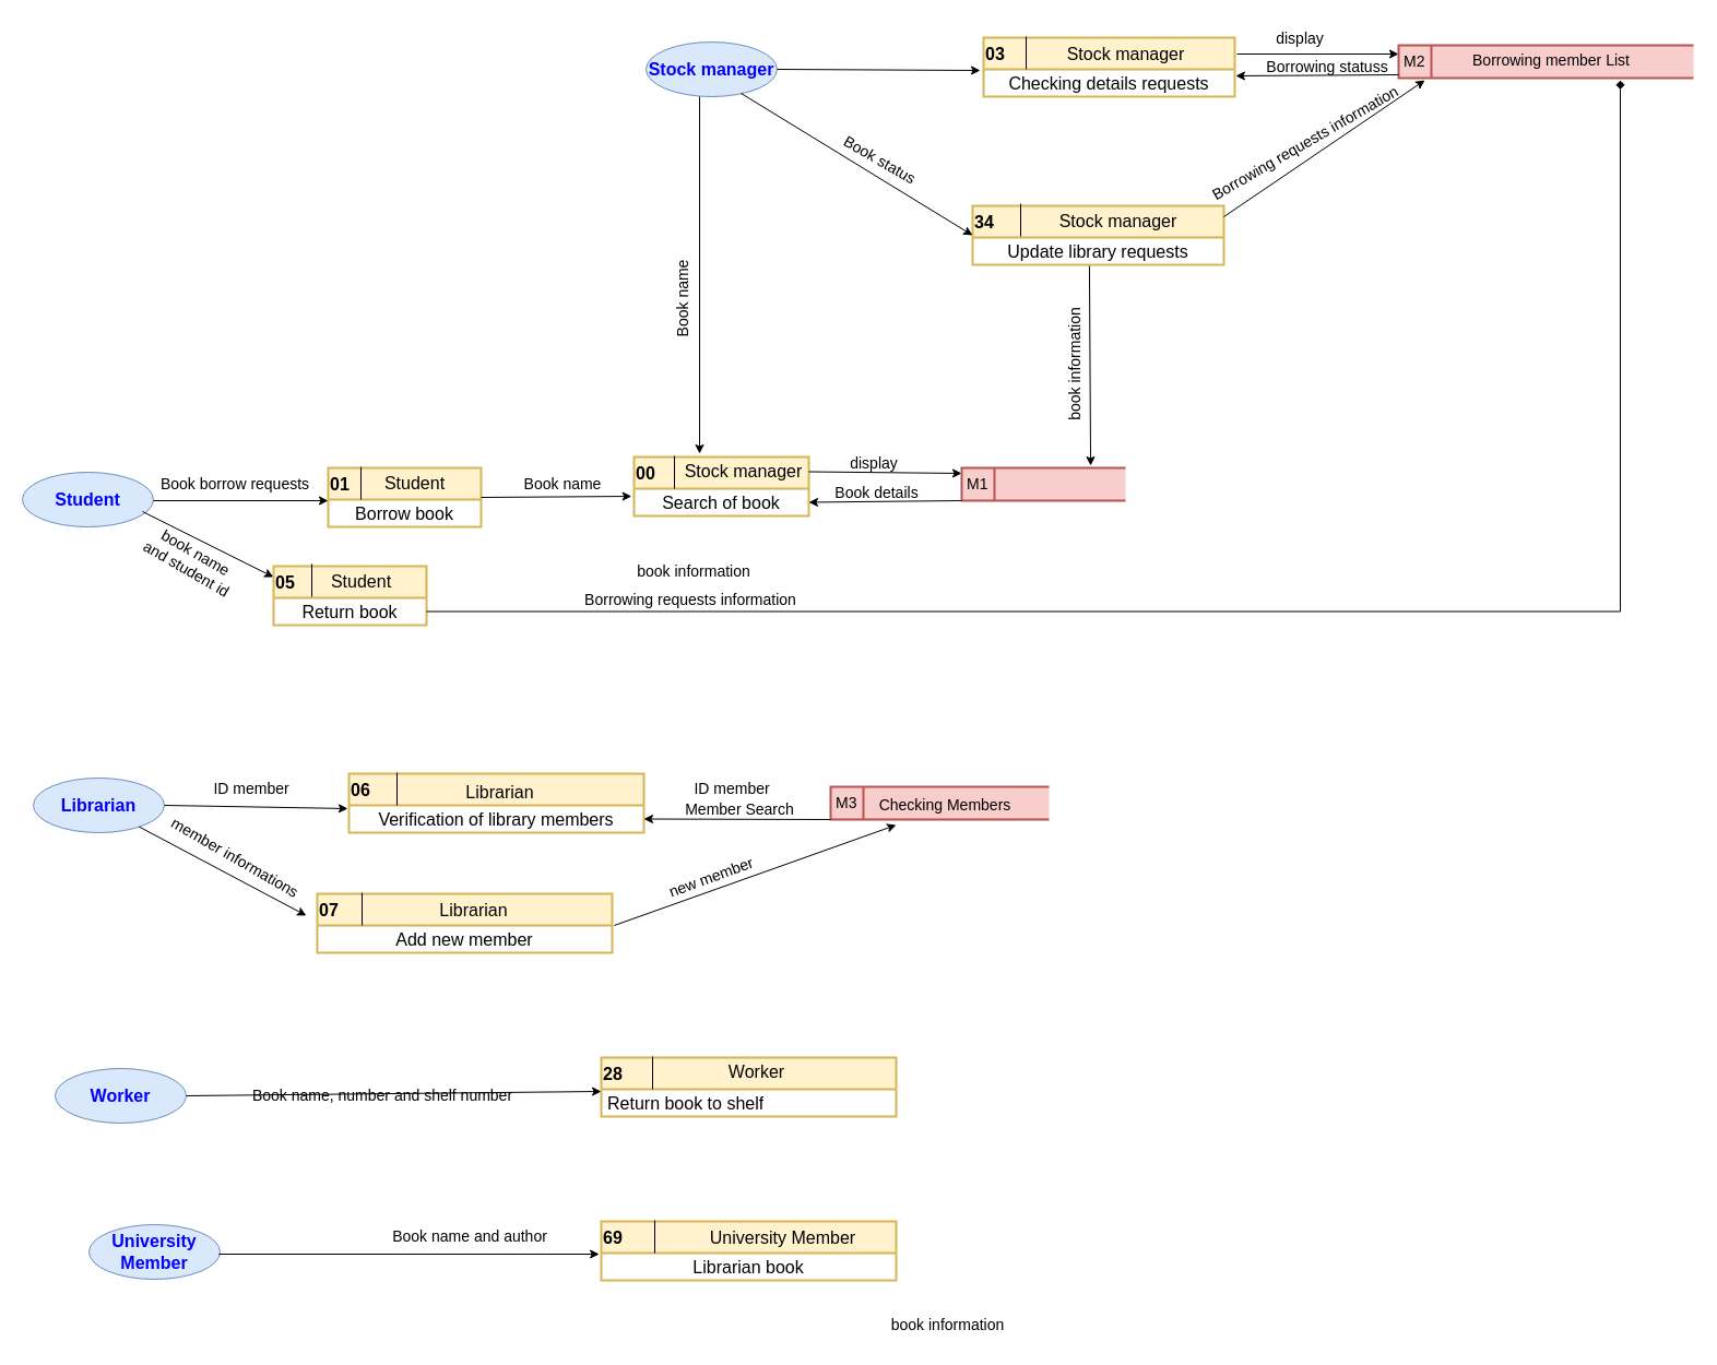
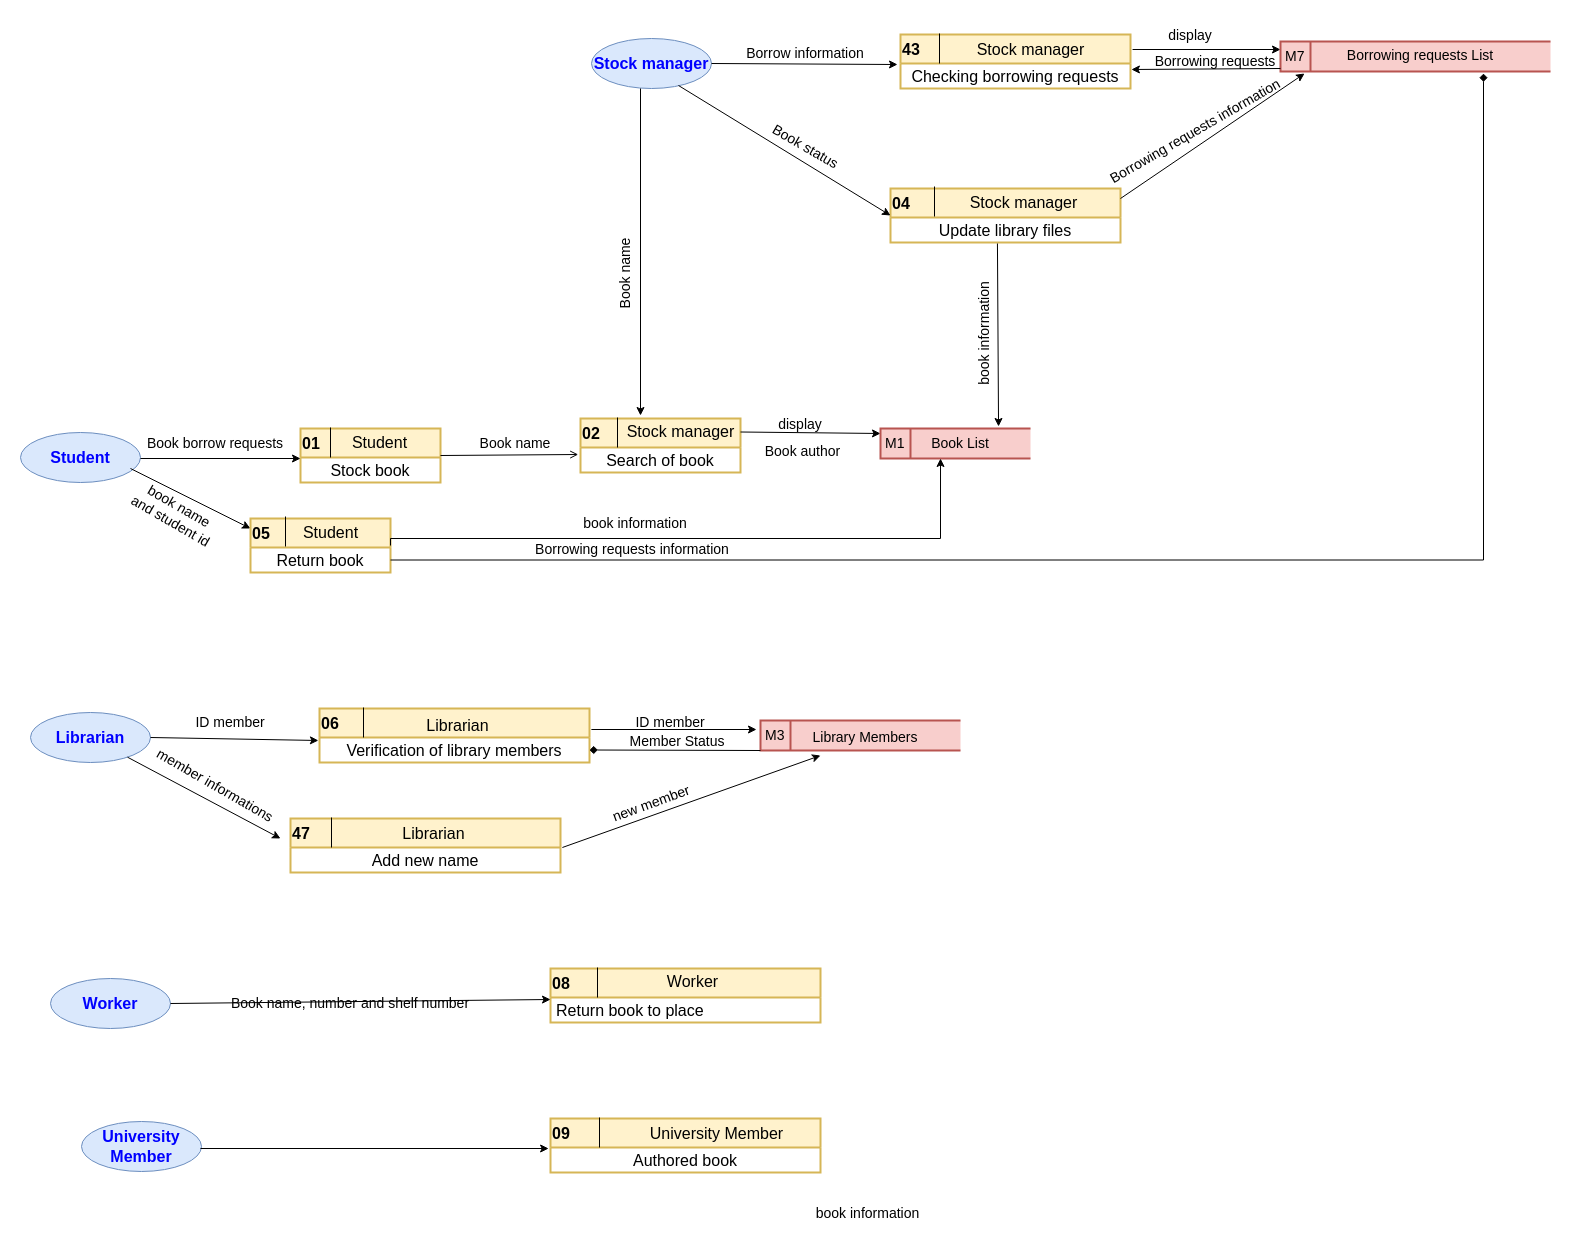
- <mxCell id="25" value="&lt;div align=&quot;left&quot;&gt;03&lt;/div&gt;" style="swimlane;fontStyle=1;align=left;verticalAlign=middle;childLayout=stackLayout;horizontal=1;startSize=29;horizontalStack=0;resizeParent=1;resizeParentMax=0;resizeLast=0;collapsible=0;marginBottom=0;html=1;fontSize=16;strokeWidth=2;fillColor=#fff2cc;strokeColor=#d6b656;" vertex="1" parent="1"><mxGeometry x="900" y="34" width="230" height="54" as="geometry" /></mxCell>
+ <mxCell id="25" value="&lt;div align=&quot;left&quot;&gt;43&lt;/div&gt;" style="swimlane;fontStyle=1;align=left;verticalAlign=middle;childLayout=stackLayout;horizontal=1;startSize=29;horizontalStack=0;resizeParent=1;resizeParentMax=0;resizeLast=0;collapsible=0;marginBottom=0;html=1;fontSize=16;strokeWidth=2;fillColor=#fff2cc;strokeColor=#d6b656;" vertex="1" parent="1"><mxGeometry x="900" y="34" width="230" height="54" as="geometry" /></mxCell>
+ <mxCell id="29" value="Borrow information" style="text;html=1;strokeColor=none;fillColor=none;align=center;verticalAlign=middle;whiteSpace=wrap;rounded=0;strokeWidth=2;fontSize=14;fontColor=#000000;" vertex="1" parent="1"><mxGeometry x="720" y="38" width="170" height="30" as="geometry" /></mxCell>
- <mxCell id="33" value="&lt;font color=&quot;#000000&quot;&gt;Borrowing member &lt;/font&gt;List" style="text;html=1;strokeColor=none;fillColor=none;align=center;verticalAlign=middle;whiteSpace=wrap;rounded=0;strokeWidth=2;fontSize=14;fontColor=#000000;" vertex="1" parent="1"><mxGeometry x="1330" y="40" width="180" height="30" as="geometry" /></mxCell>
+ <mxCell id="33" value="&lt;font color=&quot;#000000&quot;&gt;Borrowing requests &lt;/font&gt;List" style="text;html=1;strokeColor=none;fillColor=none;align=center;verticalAlign=middle;whiteSpace=wrap;rounded=0;strokeWidth=2;fontSize=14;fontColor=#000000;" vertex="1" parent="1"><mxGeometry x="1330" y="40" width="180" height="30" as="geometry" /></mxCell>
- <mxCell id="32" value="M2" style="html=1;dashed=0;whitespace=wrap;shape=mxgraph.dfd.dataStoreID;align=left;spacingLeft=3;points=[[0,0],[0.5,0],[1,0],[0,0.5],[1,0.5],[0,1],[0.5,1],[1,1]];strokeWidth=2;fontSize=14;fillColor=#f8cecc;strokeColor=#b85450;" vertex="1" parent="1"><mxGeometry x="1280" y="41" width="270" height="30" as="geometry" /></mxCell>
+ <mxCell id="32" value="M7" style="html=1;dashed=0;whitespace=wrap;shape=mxgraph.dfd.dataStoreID;align=left;spacingLeft=3;points=[[0,0],[0.5,0],[1,0],[0,0.5],[1,0.5],[0,1],[0.5,1],[1,1]];strokeWidth=2;fontSize=14;fillColor=#f8cecc;strokeColor=#b85450;" vertex="1" parent="1"><mxGeometry x="1280" y="41" width="270" height="30" as="geometry" /></mxCell>
- <mxCell id="43" value="&lt;font color=&quot;#000000&quot;&gt;Borrowing status&lt;/font&gt;s" style="text;html=1;strokeColor=none;fillColor=none;align=center;verticalAlign=middle;whiteSpace=wrap;rounded=0;strokeWidth=2;fontSize=14;fontColor=#000000;" vertex="1" parent="1"><mxGeometry x="1140" y="46" width="150" height="30" as="geometry" /></mxCell>
+ <mxCell id="43" value="&lt;font color=&quot;#000000&quot;&gt;Borrowing request&lt;/font&gt;s" style="text;html=1;strokeColor=none;fillColor=none;align=center;verticalAlign=middle;whiteSpace=wrap;rounded=0;strokeWidth=2;fontSize=14;fontColor=#000000;" vertex="1" parent="1"><mxGeometry x="1140" y="46" width="150" height="30" as="geometry" /></mxCell>
- <mxCell id="26" value="&lt;font color=&quot;#000000&quot;&gt;Checking details requests&lt;/font&gt;" style="text;html=1;strokeColor=none;fillColor=none;align=center;verticalAlign=middle;spacingLeft=4;spacingRight=4;overflow=hidden;rotatable=0;points=[[0,0.5],[1,0.5]];portConstraint=eastwest;fontSize=16;fontColor=#0000FF;" vertex="1" parent="25"><mxGeometry y="29" width="230" height="25" as="geometry" /></mxCell>
+ <mxCell id="26" value="&lt;font color=&quot;#000000&quot;&gt;Checking borrowing requests&lt;/font&gt;" style="text;html=1;strokeColor=none;fillColor=none;align=center;verticalAlign=middle;spacingLeft=4;spacingRight=4;overflow=hidden;rotatable=0;points=[[0,0.5],[1,0.5]];portConstraint=eastwest;fontSize=16;fontColor=#0000FF;" vertex="1" parent="25"><mxGeometry y="29" width="230" height="25" as="geometry" /></mxCell>
- <mxCell id="34" value="&lt;div align=&quot;left&quot;&gt;34&lt;/div&gt;" style="swimlane;fontStyle=1;align=left;verticalAlign=middle;childLayout=stackLayout;horizontal=1;startSize=29;horizontalStack=0;resizeParent=1;resizeParentMax=0;resizeLast=0;collapsible=0;marginBottom=0;html=1;fontSize=16;strokeWidth=2;fillColor=#fff2cc;strokeColor=#d6b656;" vertex="1" parent="1"><mxGeometry x="890" y="188" width="230" height="54" as="geometry" /></mxCell>
+ <mxCell id="34" value="&lt;div align=&quot;left&quot;&gt;04&lt;/div&gt;" style="swimlane;fontStyle=1;align=left;verticalAlign=middle;childLayout=stackLayout;horizontal=1;startSize=29;horizontalStack=0;resizeParent=1;resizeParentMax=0;resizeLast=0;collapsible=0;marginBottom=0;html=1;fontSize=16;strokeWidth=2;fillColor=#fff2cc;strokeColor=#d6b656;" vertex="1" parent="1"><mxGeometry x="890" y="188" width="230" height="54" as="geometry" /></mxCell>
- <mxCell id="35" value="&lt;font color=&quot;#000000&quot;&gt;Update library requests&lt;/font&gt;" style="text;html=1;strokeColor=none;fillColor=none;align=center;verticalAlign=middle;spacingLeft=4;spacingRight=4;overflow=hidden;rotatable=0;points=[[0,0.5],[1,0.5]];portConstraint=eastwest;fontSize=16;fontColor=#0000FF;" vertex="1" parent="34"><mxGeometry y="29" width="230" height="25" as="geometry" /></mxCell>
+ <mxCell id="35" value="&lt;font color=&quot;#000000&quot;&gt;Update library files&lt;/font&gt;" style="text;html=1;strokeColor=none;fillColor=none;align=center;verticalAlign=middle;spacingLeft=4;spacingRight=4;overflow=hidden;rotatable=0;points=[[0,0.5],[1,0.5]];portConstraint=eastwest;fontSize=16;fontColor=#0000FF;" vertex="1" parent="34"><mxGeometry y="29" width="230" height="25" as="geometry" /></mxCell>
- <mxCell id="14" value="&lt;div align=&quot;left&quot;&gt;00&lt;/div&gt;" style="swimlane;fontStyle=1;align=left;verticalAlign=middle;childLayout=stackLayout;horizontal=1;startSize=29;horizontalStack=0;resizeParent=1;resizeParentMax=0;resizeLast=0;collapsible=0;marginBottom=0;html=1;fontSize=16;strokeWidth=2;fillColor=#fff2cc;strokeColor=#d6b656;" vertex="1" parent="1"><mxGeometry x="580" y="418" width="160" height="54" as="geometry" /></mxCell>
+ <mxCell id="14" value="&lt;div align=&quot;left&quot;&gt;02&lt;/div&gt;" style="swimlane;fontStyle=1;align=left;verticalAlign=middle;childLayout=stackLayout;horizontal=1;startSize=29;horizontalStack=0;resizeParent=1;resizeParentMax=0;resizeLast=0;collapsible=0;marginBottom=0;html=1;fontSize=16;strokeWidth=2;fillColor=#fff2cc;strokeColor=#d6b656;" vertex="1" parent="1"><mxGeometry x="580" y="418" width="160" height="54" as="geometry" /></mxCell>
+ <mxCell id="22" value="Book List" style="text;html=1;strokeColor=none;fillColor=none;align=center;verticalAlign=middle;whiteSpace=wrap;rounded=0;strokeWidth=2;fontSize=14;fontColor=#000000;" vertex="1" parent="1"><mxGeometry x="930" y="428" width="60" height="30" as="geometry" /></mxCell>
- <mxCell id="45" value="Book details" style="text;html=1;strokeColor=none;fillColor=none;align=center;verticalAlign=middle;whiteSpace=wrap;rounded=0;strokeWidth=2;fontSize=14;fontColor=#000000;" vertex="1" parent="1"><mxGeometry x="760" y="436" width="85" height="30" as="geometry" /></mxCell>
+ <mxCell id="45" value="Book author" style="text;html=1;strokeColor=none;fillColor=none;align=center;verticalAlign=middle;whiteSpace=wrap;rounded=0;strokeWidth=2;fontSize=14;fontColor=#000000;" vertex="1" parent="1"><mxGeometry x="760" y="436" width="85" height="30" as="geometry" /></mxCell>
- <mxCell id="16" value="" style="endArrow=classic;html=1;rounded=0;fontSize=14;fontColor=#000000;entryX=-0.014;entryY=0.28;entryDx=0;entryDy=0;exitX=1;exitY=0.5;exitDx=0;exitDy=0;entryPerimeter=0;" edge="1" parent="1" source="7" target="15"><mxGeometry width="50" height="50" relative="1" as="geometry"><mxPoint x="440" y="468" as="sourcePoint" /><mxPoint x="490" y="418" as="targetPoint" /></mxGeometry></mxCell>
+ <mxCell id="16" value="" style="endArrow=open;html=1;rounded=0;fontSize=14;fontColor=#000000;entryX=-0.014;entryY=0.28;entryDx=0;entryDy=0;exitX=1;exitY=0.5;exitDx=0;exitDy=0;entryPerimeter=0;" edge="1" parent="1" source="7" target="15"><mxGeometry width="50" height="50" relative="1" as="geometry"><mxPoint x="440" y="468" as="sourcePoint" /><mxPoint x="490" y="418" as="targetPoint" /></mxGeometry></mxCell>
- <mxCell id="44" value="" style="endArrow=classic;html=1;rounded=0;fontSize=14;fontColor=#000000;exitX=0;exitY=1;exitDx=0;exitDy=0;entryX=1;entryY=0.5;entryDx=0;entryDy=0;" edge="1" parent="1" source="21" target="15"><mxGeometry width="50" height="50" relative="1" as="geometry"><mxPoint x="750" y="528" as="sourcePoint" /><mxPoint x="800" y="478" as="targetPoint" /></mxGeometry></mxCell>
- <mxCell id="8" value="&lt;div&gt;&lt;font color=&quot;#000000&quot;&gt;Borrow book&lt;/font&gt;&lt;/div&gt;" style="text;html=1;strokeColor=none;fillColor=none;align=center;verticalAlign=middle;spacingLeft=4;spacingRight=4;overflow=hidden;rotatable=0;points=[[0,0.5],[1,0.5]];portConstraint=eastwest;fontSize=16;fontColor=#0000FF;" vertex="1" parent="7"><mxGeometry y="29" width="140" height="25" as="geometry" /></mxCell>
+ <mxCell id="8" value="&lt;div&gt;&lt;font color=&quot;#000000&quot;&gt;Stock book&lt;/font&gt;&lt;/div&gt;" style="text;html=1;strokeColor=none;fillColor=none;align=center;verticalAlign=middle;spacingLeft=4;spacingRight=4;overflow=hidden;rotatable=0;points=[[0,0.5],[1,0.5]];portConstraint=eastwest;fontSize=16;fontColor=#0000FF;" vertex="1" parent="7"><mxGeometry y="29" width="140" height="25" as="geometry" /></mxCell>
+ <mxCell id="46" value="" style="endArrow=classic;html=1;rounded=0;fontSize=14;fontColor=#000000;entryX=0.167;entryY=1;entryDx=0;entryDy=0;entryPerimeter=0;exitX=1;exitY=0.5;exitDx=0;exitDy=0;edgeStyle=orthogonalEdgeStyle;" edge="1" parent="1" source="12" target="22"><mxGeometry width="50" height="50" relative="1" as="geometry"><mxPoint x="400" y="578" as="sourcePoint" /><mxPoint x="940" y="468" as="targetPoint" /><Array as="points"><mxPoint x="390" y="538" /><mxPoint x="940" y="538" /></Array></mxGeometry></mxCell>
+ <mxCell id="56" value="" style="endArrow=classic;html=1;rounded=0;fontSize=14;fontColor=#000000;entryX=-0.02;entryY=0.3;entryDx=0;entryDy=0;entryPerimeter=0;exitX=1.007;exitY=0.389;exitDx=0;exitDy=0;exitPerimeter=0;" edge="1" parent="1" source="50" target="54"><mxGeometry width="50" height="50" relative="1" as="geometry"><mxPoint x="650" y="768" as="sourcePoint" /><mxPoint x="700" y="718" as="targetPoint" /></mxGeometry></mxCell>
- <mxCell id="55" value="&lt;font color=&quot;#000000&quot;&gt;Checking Members&lt;/font&gt;" style="text;html=1;strokeColor=none;fillColor=none;align=center;verticalAlign=middle;whiteSpace=wrap;rounded=0;strokeWidth=2;fontSize=14;fontColor=#000000;" vertex="1" parent="1"><mxGeometry x="790" y="722" width="150" height="30" as="geometry" /></mxCell>
+ <mxCell id="55" value="&lt;font color=&quot;#000000&quot;&gt;Library Members&lt;/font&gt;" style="text;html=1;strokeColor=none;fillColor=none;align=center;verticalAlign=middle;whiteSpace=wrap;rounded=0;strokeWidth=2;fontSize=14;fontColor=#000000;" vertex="1" parent="1"><mxGeometry x="790" y="722" width="150" height="30" as="geometry" /></mxCell>
- <mxCell id="59" value="Member Search" style="text;html=1;strokeColor=none;fillColor=none;align=center;verticalAlign=middle;whiteSpace=wrap;rounded=0;strokeWidth=2;fontSize=14;fontColor=#000000;" vertex="1" parent="1"><mxGeometry x="572" y="726" width="210" height="30" as="geometry" /></mxCell>
+ <mxCell id="59" value="Member Status" style="text;html=1;strokeColor=none;fillColor=none;align=center;verticalAlign=middle;whiteSpace=wrap;rounded=0;strokeWidth=2;fontSize=14;fontColor=#000000;" vertex="1" parent="1"><mxGeometry x="572" y="726" width="210" height="30" as="geometry" /></mxCell>
- <mxCell id="58" value="" style="endArrow=classic;html=1;rounded=0;fontSize=14;fontColor=#000000;exitX=0;exitY=1;exitDx=0;exitDy=0;entryX=1;entryY=0.5;entryDx=0;entryDy=0;" edge="1" parent="1" source="54" target="51"><mxGeometry width="50" height="50" relative="1" as="geometry"><mxPoint x="630" y="818" as="sourcePoint" /><mxPoint x="680" y="768" as="targetPoint" /></mxGeometry></mxCell>
+ <mxCell id="58" value="" style="endArrow=diamond;html=1;rounded=0;fontSize=14;fontColor=#000000;exitX=0;exitY=1;exitDx=0;exitDy=0;entryX=1;entryY=0.5;entryDx=0;entryDy=0;" edge="1" parent="1" source="54" target="51"><mxGeometry width="50" height="50" relative="1" as="geometry"><mxPoint x="630" y="818" as="sourcePoint" /><mxPoint x="680" y="768" as="targetPoint" /></mxGeometry></mxCell>
- <mxCell id="62" value="&lt;div align=&quot;left&quot;&gt;07&lt;/div&gt;" style="swimlane;fontStyle=1;align=left;verticalAlign=middle;childLayout=stackLayout;horizontal=1;startSize=29;horizontalStack=0;resizeParent=1;resizeParentMax=0;resizeLast=0;collapsible=0;marginBottom=0;html=1;fontSize=16;strokeWidth=2;fillColor=#fff2cc;strokeColor=#d6b656;" vertex="1" parent="1"><mxGeometry x="290" y="818" width="270" height="54" as="geometry" /></mxCell>
+ <mxCell id="62" value="&lt;div align=&quot;left&quot;&gt;47&lt;/div&gt;" style="swimlane;fontStyle=1;align=left;verticalAlign=middle;childLayout=stackLayout;horizontal=1;startSize=29;horizontalStack=0;resizeParent=1;resizeParentMax=0;resizeLast=0;collapsible=0;marginBottom=0;html=1;fontSize=16;strokeWidth=2;fillColor=#fff2cc;strokeColor=#d6b656;" vertex="1" parent="1"><mxGeometry x="290" y="818" width="270" height="54" as="geometry" /></mxCell>
- <mxCell id="63" value="&lt;font color=&quot;#000000&quot;&gt;Add new member&lt;/font&gt;" style="text;html=1;strokeColor=none;fillColor=none;align=center;verticalAlign=middle;spacingLeft=4;spacingRight=4;overflow=hidden;rotatable=0;points=[[0,0.5],[1,0.5]];portConstraint=eastwest;fontSize=16;fontColor=#0000FF;" vertex="1" parent="62"><mxGeometry y="29" width="270" height="25" as="geometry" /></mxCell>
+ <mxCell id="63" value="&lt;font color=&quot;#000000&quot;&gt;Add new name&lt;/font&gt;" style="text;html=1;strokeColor=none;fillColor=none;align=center;verticalAlign=middle;spacingLeft=4;spacingRight=4;overflow=hidden;rotatable=0;points=[[0,0.5],[1,0.5]];portConstraint=eastwest;fontSize=16;fontColor=#0000FF;" vertex="1" parent="62"><mxGeometry y="29" width="270" height="25" as="geometry" /></mxCell>
- <mxCell id="66" value="&lt;div align=&quot;left&quot;&gt;28&lt;/div&gt;" style="swimlane;fontStyle=1;align=left;verticalAlign=middle;childLayout=stackLayout;horizontal=1;startSize=29;horizontalStack=0;resizeParent=1;resizeParentMax=0;resizeLast=0;collapsible=0;marginBottom=0;html=1;fontSize=16;strokeWidth=2;fillColor=#fff2cc;strokeColor=#d6b656;" vertex="1" parent="1"><mxGeometry x="550" y="968" width="270" height="54" as="geometry" /></mxCell>
+ <mxCell id="66" value="&lt;div align=&quot;left&quot;&gt;08&lt;/div&gt;" style="swimlane;fontStyle=1;align=left;verticalAlign=middle;childLayout=stackLayout;horizontal=1;startSize=29;horizontalStack=0;resizeParent=1;resizeParentMax=0;resizeLast=0;collapsible=0;marginBottom=0;html=1;fontSize=16;strokeWidth=2;fillColor=#fff2cc;strokeColor=#d6b656;" vertex="1" parent="1"><mxGeometry x="550" y="968" width="270" height="54" as="geometry" /></mxCell>
- <mxCell id="67" value="&lt;font color=&quot;#000000&quot;&gt;Return book to shelf&lt;/font&gt;" style="text;html=1;strokeColor=none;fillColor=none;align=left;verticalAlign=middle;spacingLeft=4;spacingRight=4;overflow=hidden;rotatable=0;points=[[0,0.5],[1,0.5]];portConstraint=eastwest;fontSize=16;fontColor=#0000FF;" vertex="1" parent="66"><mxGeometry y="29" width="270" height="25" as="geometry" /></mxCell>
+ <mxCell id="67" value="&lt;font color=&quot;#000000&quot;&gt;Return book to place&lt;/font&gt;" style="text;html=1;strokeColor=none;fillColor=none;align=left;verticalAlign=middle;spacingLeft=4;spacingRight=4;overflow=hidden;rotatable=0;points=[[0,0.5],[1,0.5]];portConstraint=eastwest;fontSize=16;fontColor=#0000FF;" vertex="1" parent="66"><mxGeometry y="29" width="270" height="25" as="geometry" /></mxCell>
- <mxCell id="73" value="Book name and author" style="text;html=1;strokeColor=none;fillColor=none;align=center;verticalAlign=middle;whiteSpace=wrap;rounded=0;strokeWidth=2;fontSize=14;fontColor=#000000;" vertex="1" parent="1"><mxGeometry x="340" y="1117" width="180" height="30" as="geometry" /></mxCell>
- <mxCell id="70" value="&lt;div align=&quot;left&quot;&gt;69&lt;/div&gt;" style="swimlane;fontStyle=1;align=left;verticalAlign=middle;childLayout=stackLayout;horizontal=1;startSize=29;horizontalStack=0;resizeParent=1;resizeParentMax=0;resizeLast=0;collapsible=0;marginBottom=0;html=1;fontSize=16;strokeWidth=2;fillColor=#fff2cc;strokeColor=#d6b656;" vertex="1" parent="1"><mxGeometry x="550" y="1118" width="270" height="54" as="geometry" /></mxCell>
+ <mxCell id="70" value="&lt;div align=&quot;left&quot;&gt;09&lt;/div&gt;" style="swimlane;fontStyle=1;align=left;verticalAlign=middle;childLayout=stackLayout;horizontal=1;startSize=29;horizontalStack=0;resizeParent=1;resizeParentMax=0;resizeLast=0;collapsible=0;marginBottom=0;html=1;fontSize=16;strokeWidth=2;fillColor=#fff2cc;strokeColor=#d6b656;" vertex="1" parent="1"><mxGeometry x="550" y="1118" width="270" height="54" as="geometry" /></mxCell>
- <mxCell id="71" value="&lt;font color=&quot;#000000&quot;&gt;Librarian book&lt;/font&gt;" style="text;html=1;strokeColor=none;fillColor=none;align=center;verticalAlign=middle;spacingLeft=4;spacingRight=4;overflow=hidden;rotatable=0;points=[[0,0.5],[1,0.5]];portConstraint=eastwest;fontSize=16;fontColor=#0000FF;" vertex="1" parent="70"><mxGeometry y="29" width="270" height="25" as="geometry" /></mxCell>
+ <mxCell id="71" value="&lt;font color=&quot;#000000&quot;&gt;Authored book&lt;/font&gt;" style="text;html=1;strokeColor=none;fillColor=none;align=center;verticalAlign=middle;spacingLeft=4;spacingRight=4;overflow=hidden;rotatable=0;points=[[0,0.5],[1,0.5]];portConstraint=eastwest;fontSize=16;fontColor=#0000FF;" vertex="1" parent="70"><mxGeometry y="29" width="270" height="25" as="geometry" /></mxCell>
